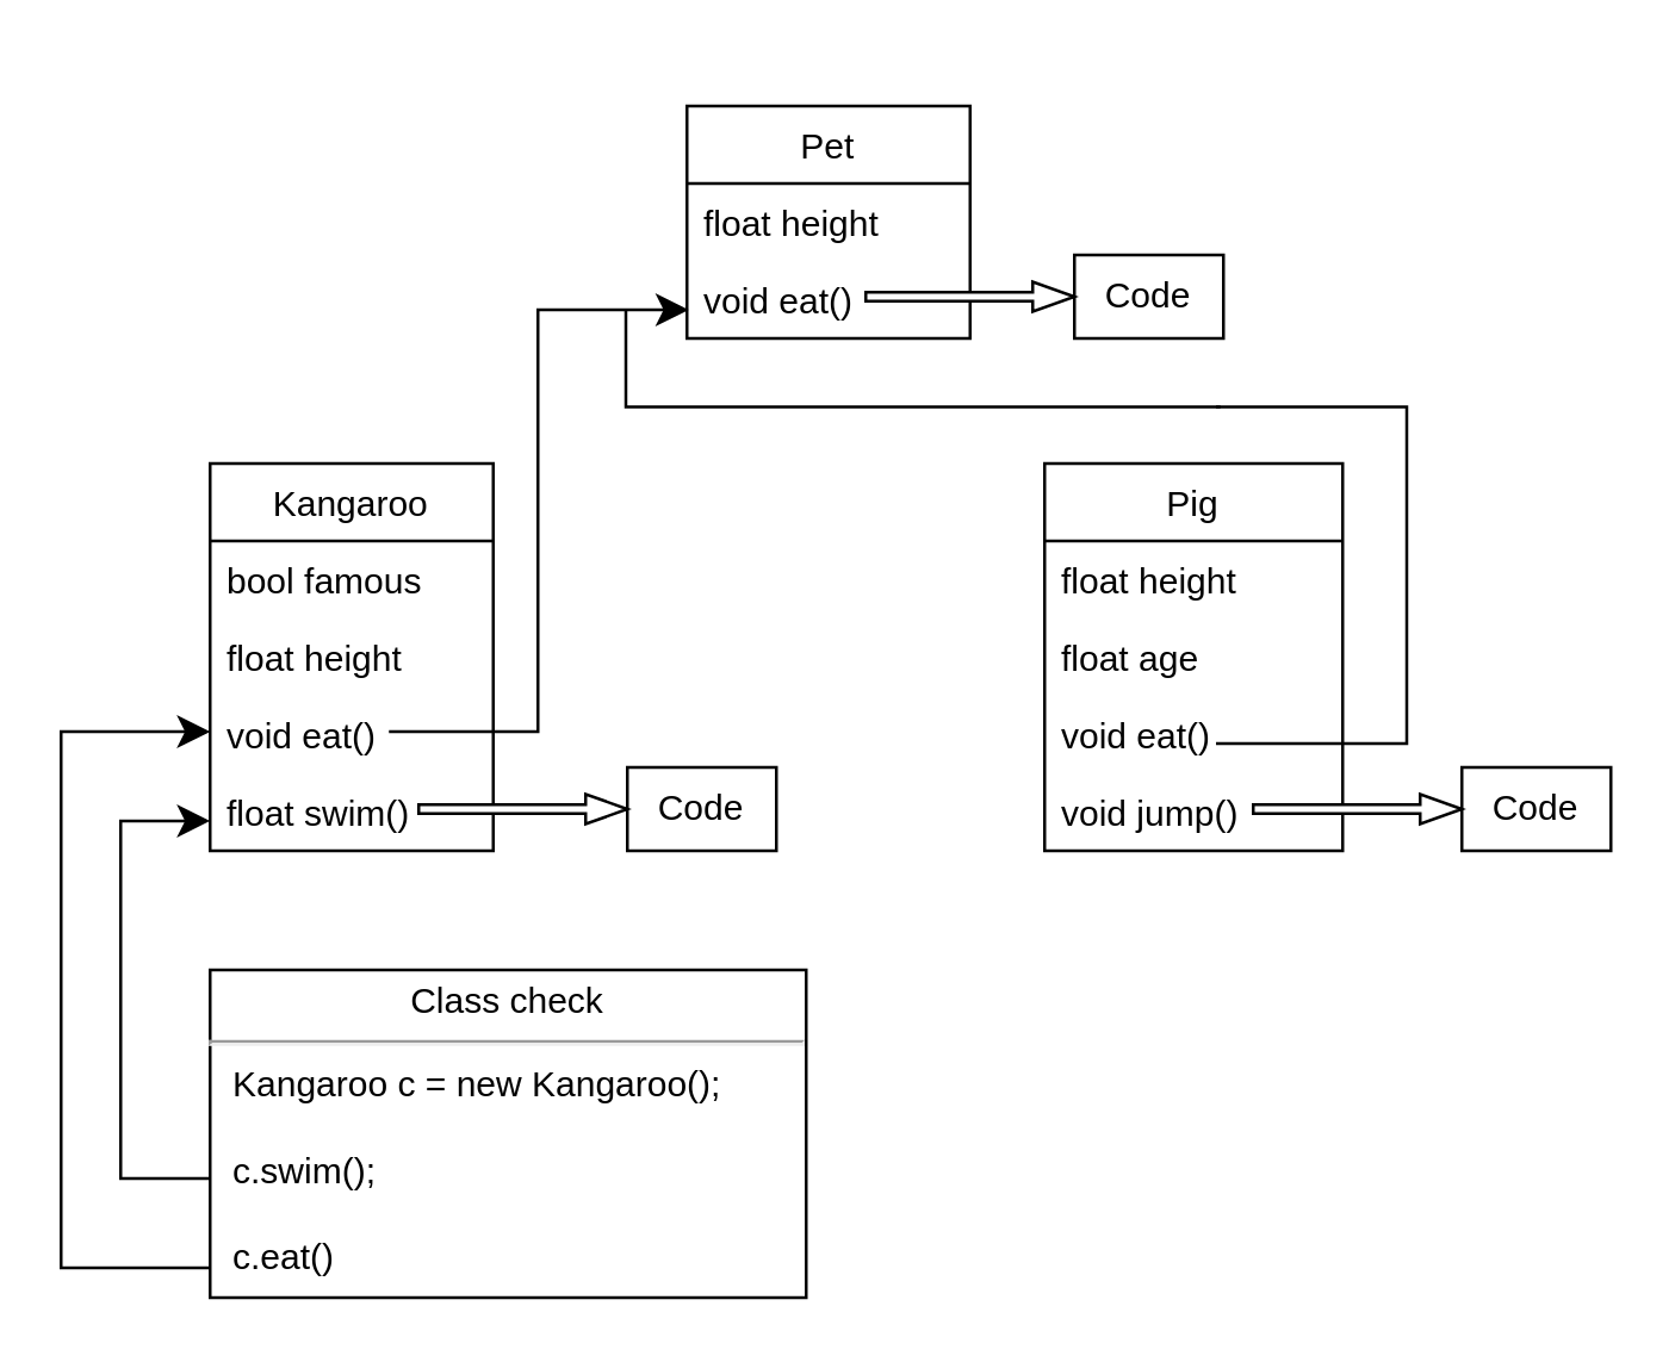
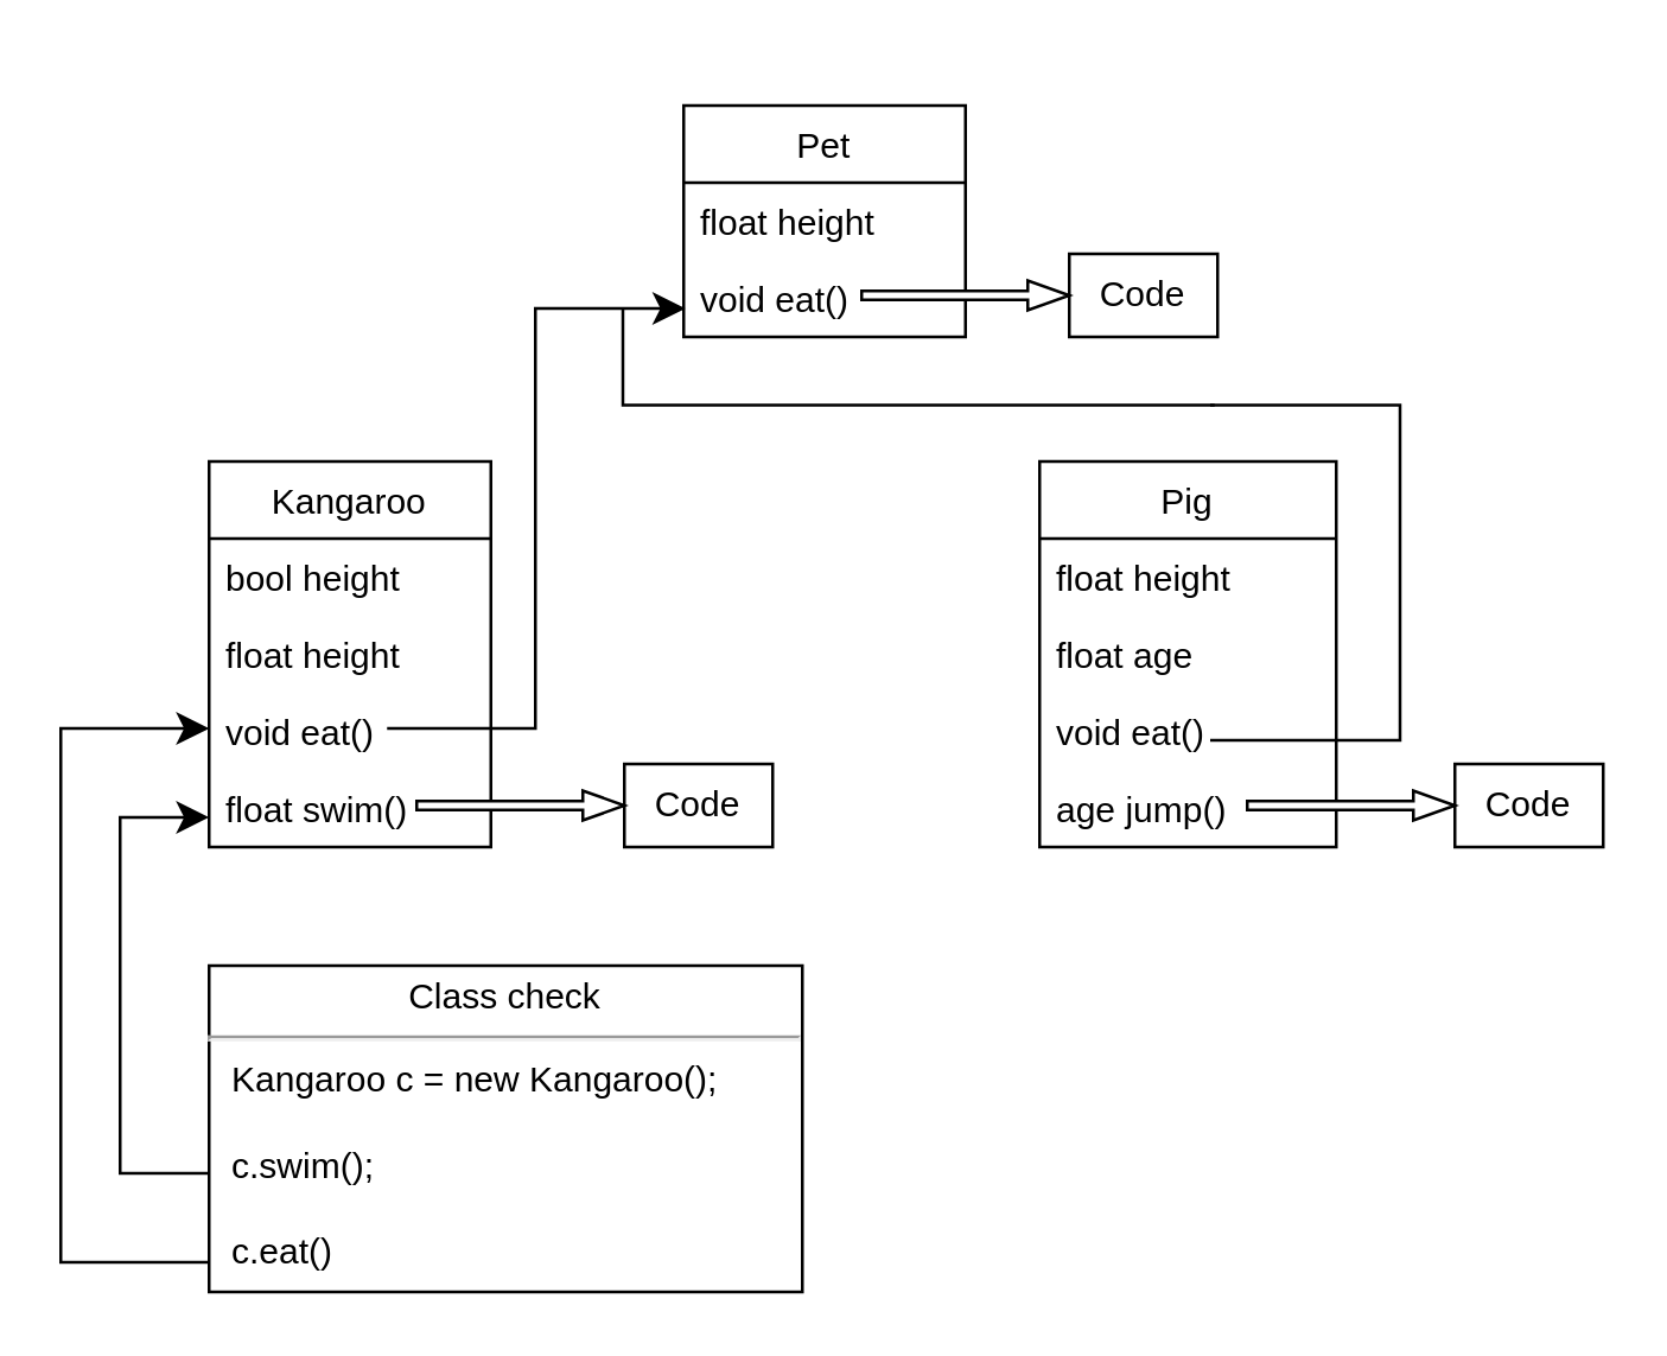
- <mxCell id="11" value="bool famous" style="text;strokeColor=none;fillColor=none;align=left;verticalAlign=top;spacingLeft=4;spacingRight=4;overflow=hidden;rotatable=0;points=[[0,0.5],[1,0.5]];portConstraint=eastwest;" parent="10" vertex="1"><mxGeometry y="26" width="95" height="26" as="geometry" /></mxCell>
+ <mxCell id="11" value="bool height" style="text;strokeColor=none;fillColor=none;align=left;verticalAlign=top;spacingLeft=4;spacingRight=4;overflow=hidden;rotatable=0;points=[[0,0.5],[1,0.5]];portConstraint=eastwest;" parent="10" vertex="1"><mxGeometry y="26" width="95" height="26" as="geometry" /></mxCell>
- <mxCell id="9" value="void jump()" style="text;strokeColor=none;fillColor=none;align=left;verticalAlign=top;spacingLeft=4;spacingRight=4;overflow=hidden;rotatable=0;points=[[0,0.5],[1,0.5]];portConstraint=eastwest;" parent="5" vertex="1"><mxGeometry y="104" width="100" height="26" as="geometry" /></mxCell>
+ <mxCell id="9" value="age jump()" style="text;strokeColor=none;fillColor=none;align=left;verticalAlign=top;spacingLeft=4;spacingRight=4;overflow=hidden;rotatable=0;points=[[0,0.5],[1,0.5]];portConstraint=eastwest;" parent="5" vertex="1"><mxGeometry y="104" width="100" height="26" as="geometry" /></mxCell>
